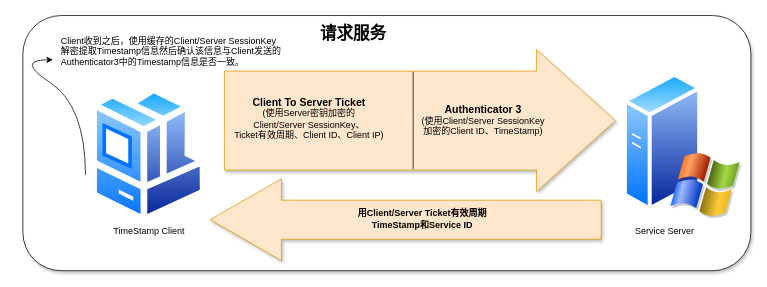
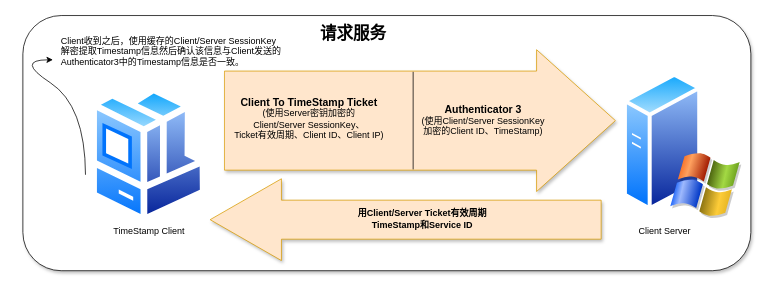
- <mxCell id="9" value="&lt;b&gt;&lt;font style=&quot;font-size: 14px&quot;&gt;Client To Server Ticket&lt;/font&gt;&lt;/b&gt;&lt;br&gt;(使用Server密钥加密的&lt;br&gt;Client/Server SessionKey、&lt;br&gt;Ticket有效周期、Client ID、Client IP)" style="text;html=1;align=center;verticalAlign=middle;resizable=0;points=[];autosize=1;" parent="1" vertex="1"><mxGeometry x="306" y="127" width="210" height="60" as="geometry" /></mxCell>
+ <mxCell id="9" value="&lt;b&gt;&lt;font style=&quot;font-size: 14px&quot;&gt;Client To TimeStamp Ticket&lt;/font&gt;&lt;/b&gt;&lt;br&gt;(使用Server密钥加密的&lt;br&gt;Client/Server SessionKey、&lt;br&gt;Ticket有效周期、Client ID、Client IP)" style="text;html=1;align=center;verticalAlign=middle;resizable=0;points=[];autosize=1;" parent="1" vertex="1"><mxGeometry x="306" y="127" width="210" height="60" as="geometry" /></mxCell>
- <mxCell id="8" value="Service Server" style="text;html=1;align=center;verticalAlign=middle;resizable=0;points=[];autosize=1;" parent="1" vertex="1"><mxGeometry x="840" y="297" width="90" height="20" as="geometry" /></mxCell>
+ <mxCell id="8" value="Client Server" style="text;html=1;align=center;verticalAlign=middle;resizable=0;points=[];autosize=1;" parent="1" vertex="1"><mxGeometry x="840" y="297" width="90" height="20" as="geometry" /></mxCell>
